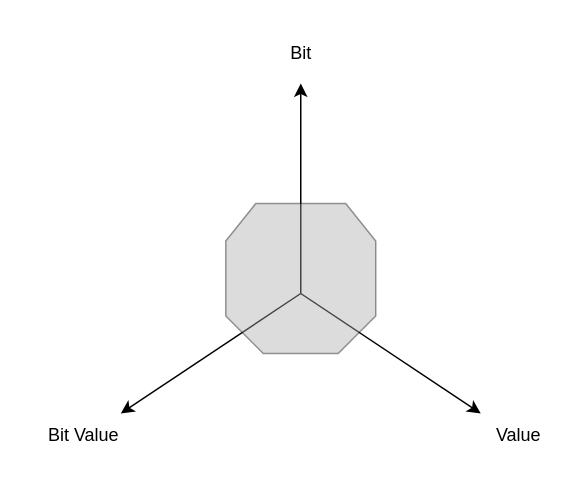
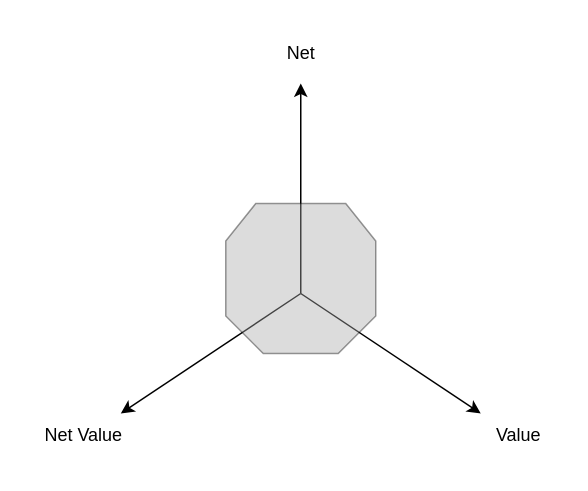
- <mxCell id="5" value="Bit" style="text;html=1;align=center;verticalAlign=middle;resizable=0;points=[];autosize=1;strokeColor=none;fillColor=none;" vertex="1" parent="1"><mxGeometry x="180" y="20" width="40" height="30" as="geometry" /></mxCell>
+ <mxCell id="5" value="Net" style="text;html=1;align=center;verticalAlign=middle;resizable=0;points=[];autosize=1;strokeColor=none;fillColor=none;" vertex="1" parent="1"><mxGeometry x="180" y="20" width="40" height="30" as="geometry" /></mxCell>
- <mxCell id="6" value="Bit Value" style="text;html=1;align=center;verticalAlign=middle;resizable=0;points=[];autosize=1;strokeColor=none;fillColor=none;" vertex="1" parent="1"><mxGeometry x="20" y="275" width="70" height="30" as="geometry" /></mxCell>
+ <mxCell id="6" value="Net Value" style="text;html=1;align=center;verticalAlign=middle;resizable=0;points=[];autosize=1;strokeColor=none;fillColor=none;" vertex="1" parent="1"><mxGeometry x="20" y="275" width="70" height="30" as="geometry" /></mxCell>
